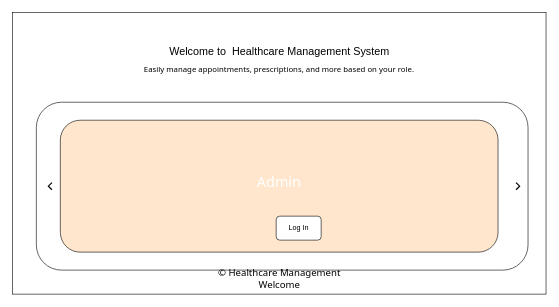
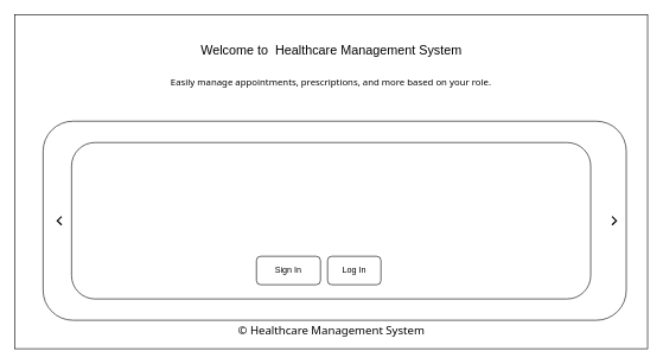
- <mxCell id="3" value="Welcome to&amp;nbsp; Healthcare Management System" style="text;html=1;align=center;verticalAlign=middle;whiteSpace=wrap;rounded=0;fontSize=18;" vertex="1" parent="1"><mxGeometry x="263.75" y="70" width="402.5" height="30" as="geometry" /></mxCell>
+ <mxCell id="3" value="Welcome to&amp;nbsp; Healthcare Management System" style="text;html=1;align=center;verticalAlign=middle;whiteSpace=wrap;rounded=0;fontSize=18;" vertex="1" parent="1"><mxGeometry x="263.75" y="55" width="402.5" height="30" as="geometry" /></mxCell>
- <mxCell id="9" value="&#10;&lt;span style=&quot;color: rgb(255, 255, 255); font-family: ui-sans-serif, system-ui, sans-serif, &amp;quot;Apple Color Emoji&amp;quot;, &amp;quot;Segoe UI Emoji&amp;quot;, &amp;quot;Segoe UI Symbol&amp;quot;, &amp;quot;Noto Color Emoji&amp;quot;; font-size: 24px; font-style: normal; font-variant-ligatures: normal; font-variant-caps: normal; font-weight: 400; letter-spacing: normal; orphans: 2; text-align: start; text-indent: 0px; text-transform: none; widows: 2; word-spacing: 0px; -webkit-text-stroke-width: 0px; white-space: normal; text-decoration-thickness: initial; text-decoration-style: initial; text-decoration-color: initial; display: inline !important; float: none;&quot;&gt;Admin&lt;/span&gt;&#10;&#10;" style="rounded=1;whiteSpace=wrap;html=1;fillColor=#ffe6cc;" vertex="1" parent="1"><mxGeometry x="100" y="200" width="730" height="220" as="geometry" /></mxCell>
+ <mxCell id="9" value="&#10;&lt;span style=&quot;color: rgb(255, 255, 255); font-family: ui-sans-serif, system-ui, sans-serif, &amp;quot;Apple Color Emoji&amp;quot;, &amp;quot;Segoe UI Emoji&amp;quot;, &amp;quot;Segoe UI Symbol&amp;quot;, &amp;quot;Noto Color Emoji&amp;quot;; font-size: 24px; font-style: normal; font-variant-ligatures: normal; font-variant-caps: normal; font-weight: 400; letter-spacing: normal; orphans: 2; text-align: start; text-indent: 0px; text-transform: none; widows: 2; word-spacing: 0px; -webkit-text-stroke-width: 0px; white-space: normal; text-decoration-thickness: initial; text-decoration-style: initial; text-decoration-color: initial; display: inline !important; float: none;&quot;&gt;Admin&lt;/span&gt;&#10;&#10;" style="rounded=1;whiteSpace=wrap;html=1;" vertex="1" parent="1"><mxGeometry x="100" y="200" width="730" height="220" as="geometry" /></mxCell>
+ <mxCell id="11" value="Sign In" style="rounded=1;whiteSpace=wrap;html=1;" vertex="1" parent="1"><mxGeometry x="360" y="360" width="90" height="40" as="geometry" /></mxCell>
- <mxCell id="6" value="&lt;span style=&quot;font-family: ui-sans-serif, system-ui, sans-serif, &amp;quot;Apple Color Emoji&amp;quot;, &amp;quot;Segoe UI Emoji&amp;quot;, &amp;quot;Segoe UI Symbol&amp;quot;, &amp;quot;Noto Color Emoji&amp;quot;; font-size: medium;&quot;&gt;© Healthcare Management Welcome&lt;/span&gt;" style="text;html=1;align=center;verticalAlign=middle;whiteSpace=wrap;rounded=0;" vertex="1" parent="1"><mxGeometry x="332.51" y="450" width="265" height="30" as="geometry" /></mxCell>
+ <mxCell id="6" value="&lt;span style=&quot;font-family: ui-sans-serif, system-ui, sans-serif, &amp;quot;Apple Color Emoji&amp;quot;, &amp;quot;Segoe UI Emoji&amp;quot;, &amp;quot;Segoe UI Symbol&amp;quot;, &amp;quot;Noto Color Emoji&amp;quot;; font-size: medium;&quot;&gt;© Healthcare Management System&lt;/span&gt;" style="text;html=1;align=center;verticalAlign=middle;whiteSpace=wrap;rounded=0;" vertex="1" parent="1"><mxGeometry x="332.51" y="450" width="265" height="30" as="geometry" /></mxCell>
